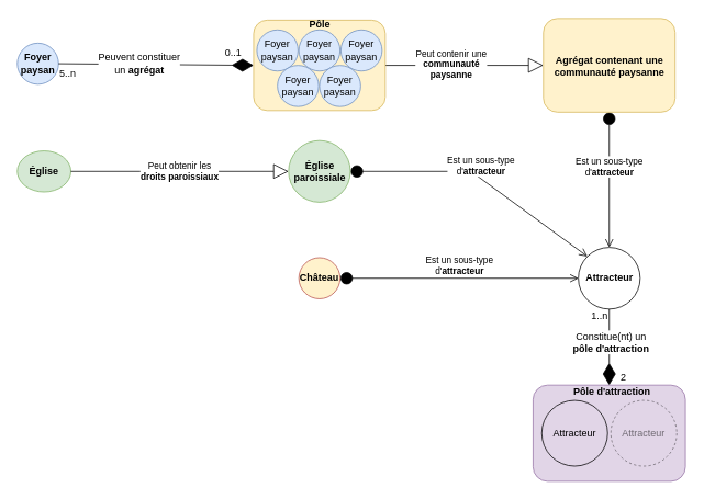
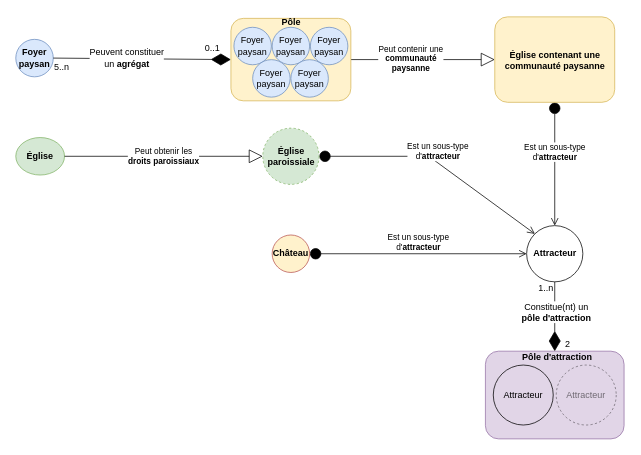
- <mxCell id="24" value="&lt;div style=&quot;text-align: center&quot;&gt;&lt;span&gt;Agrégat contenant une&lt;/span&gt;&lt;/div&gt;&lt;div style=&quot;text-align: center&quot;&gt;&lt;span&gt;communauté paysanne&lt;/span&gt;&lt;/div&gt;" style="text;html=1;resizable=0;points=[];autosize=1;align=center;verticalAlign=top;spacingTop=-4;fontStyle=1" vertex="1" parent="22"><mxGeometry x="10" y="42.0" width="140" height="30" as="geometry" /></mxCell>
+ <mxCell id="24" value="&lt;div style=&quot;text-align: center&quot;&gt;&lt;span&gt;Église contenant une&lt;/span&gt;&lt;/div&gt;&lt;div style=&quot;text-align: center&quot;&gt;&lt;span&gt;communauté paysanne&lt;/span&gt;&lt;/div&gt;" style="text;html=1;resizable=0;points=[];autosize=1;align=center;verticalAlign=top;spacingTop=-4;fontStyle=1" vertex="1" parent="22"><mxGeometry x="10" y="42.0" width="140" height="30" as="geometry" /></mxCell>
- <mxCell id="26" value="&lt;b&gt;Église&lt;br&gt;paroissiale&lt;br&gt;&lt;/b&gt;" style="ellipse;whiteSpace=wrap;html=1;aspect=fixed;fillColor=#d5e8d4;strokeColor=#82b366;" vertex="1" parent="1"><mxGeometry x="349.5" y="170.5" width="75" height="75" as="geometry" /></mxCell>
+ <mxCell id="26" value="&lt;b&gt;Église&lt;br&gt;paroissiale&lt;br&gt;&lt;/b&gt;" style="ellipse;whiteSpace=wrap;html=1;aspect=fixed;fillColor=#d5e8d4;strokeColor=#82b366;dashed=1;" vertex="1" parent="1"><mxGeometry x="349.5" y="170.5" width="75" height="75" as="geometry" /></mxCell>
